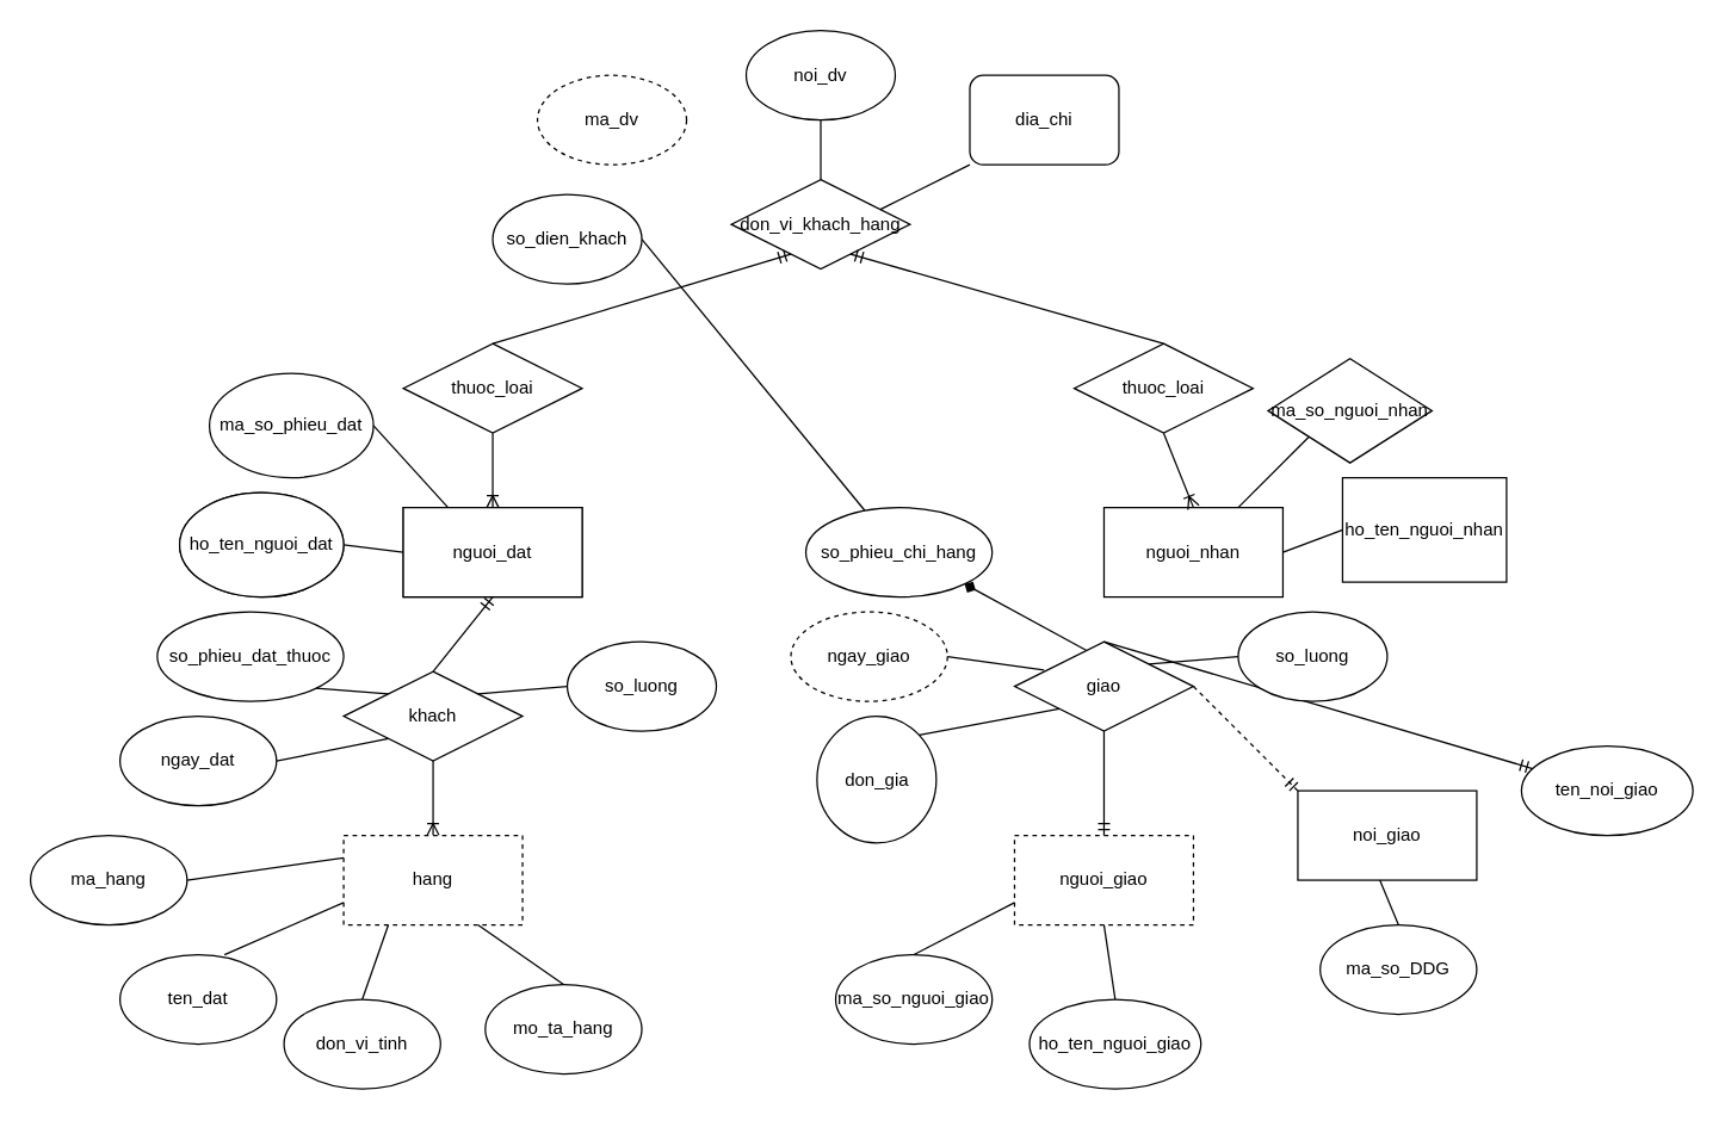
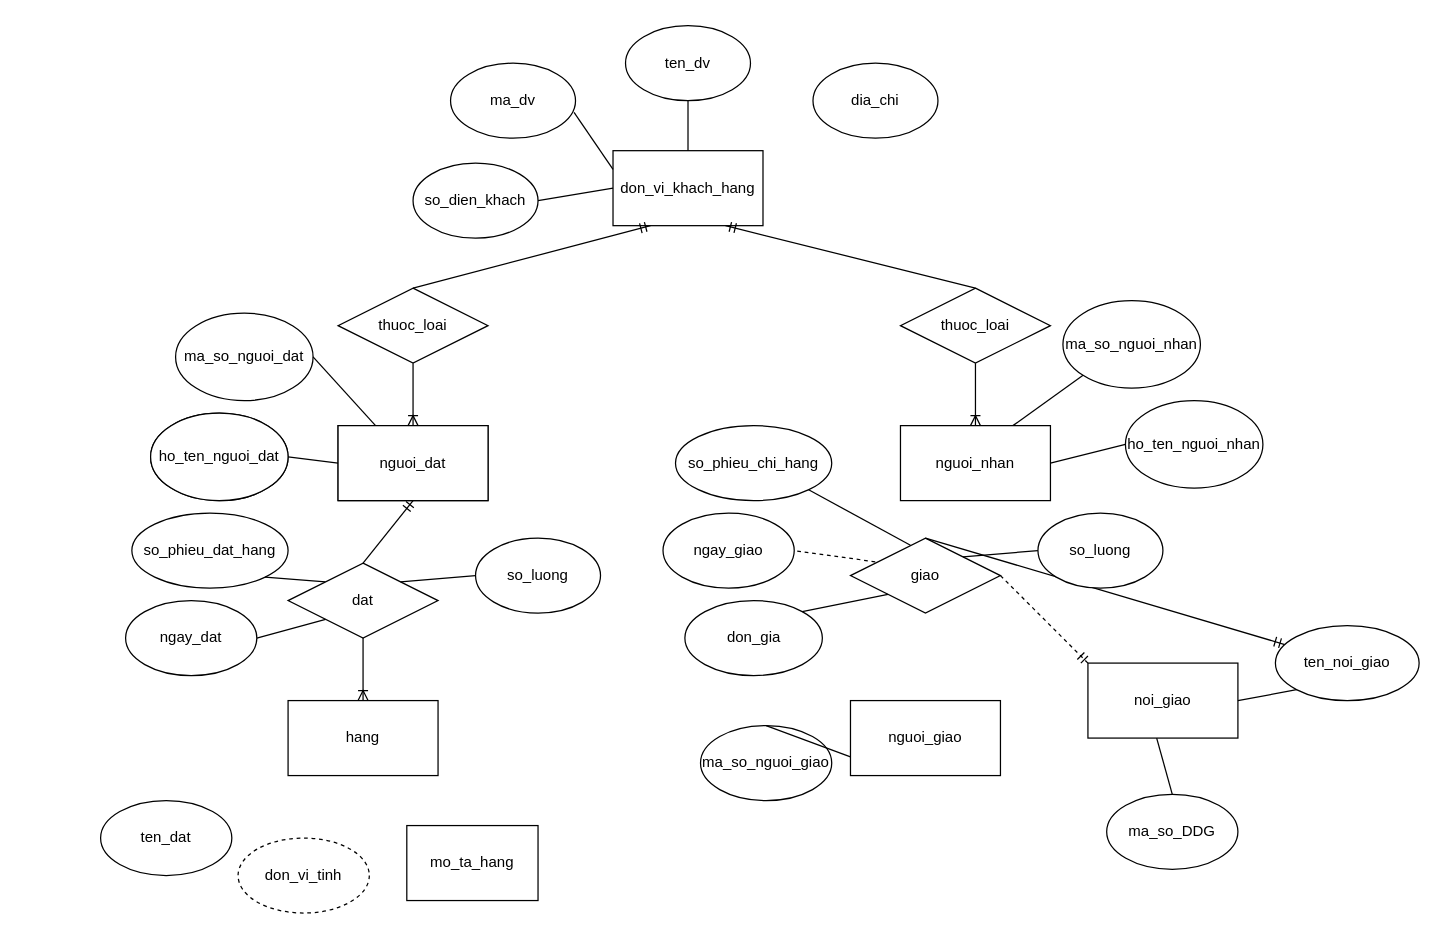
- <mxCell id="4" value="noi_dv" style="ellipse;whiteSpace=wrap;html=1;" vertex="1" parent="1"><mxGeometry x="500" width="100" height="60" as="geometry" y="20" /></mxCell>
+ <mxCell id="4" value="ten_dv" style="ellipse;whiteSpace=wrap;html=1;" vertex="1" parent="1"><mxGeometry x="500" width="100" height="60" as="geometry" y="20" /></mxCell>
- <mxCell id="3" value="ma_dv" style="ellipse;whiteSpace=wrap;html=1;dashed=1;" vertex="1" parent="1"><mxGeometry x="360" y="50" width="100" height="60" as="geometry" /></mxCell>
+ <mxCell id="3" value="ma_dv" style="ellipse;whiteSpace=wrap;html=1;" vertex="1" parent="1"><mxGeometry x="360" y="50" width="100" height="60" as="geometry" /></mxCell>
- <mxCell id="5" value="dia_chi" style="whiteSpace=wrap;html=1;rounded=1;" vertex="1" parent="1"><mxGeometry x="650" y="50" width="100" height="60" as="geometry" /></mxCell>
+ <mxCell id="5" value="dia_chi" style="ellipse;whiteSpace=wrap;html=1;" vertex="1" parent="1"><mxGeometry x="650" y="50" width="100" height="60" as="geometry" /></mxCell>
+ <mxCell id="8" value="" style="endArrow=none;html=1;rounded=0;exitX=0.988;exitY=0.657;exitDx=0;exitDy=0;entryX=0;entryY=0.25;entryDx=0;entryDy=0;exitPerimeter=0;" edge="1" parent="1" source="3" target="2"><mxGeometry width="50" height="50" relative="1" as="geometry"><mxPoint x="440" y="170" as="sourcePoint" /><mxPoint x="500" y="160" as="targetPoint" /><Array as="points" /></mxGeometry></mxCell>
- <mxCell id="10" value="" style="endArrow=none;html=1;rounded=0;exitX=1;exitY=0.25;exitDx=0;exitDy=0;entryX=0;entryY=1;entryDx=0;entryDy=0;" edge="1" parent="1" source="2" target="5"><mxGeometry width="50" height="50" relative="1" as="geometry"><mxPoint x="620" y="120" as="sourcePoint" /><mxPoint x="680" y="110" as="targetPoint" /></mxGeometry></mxCell>
- <mxCell id="2" value="don_vi_khach_hang" style="rhombus;whiteSpace=wrap;html=1;" vertex="1" parent="1"><mxGeometry x="490" y="120" width="120" height="60" as="geometry" /></mxCell>
+ <mxCell id="2" value="don_vi_khach_hang" style="rounded=0;whiteSpace=wrap;html=1;" vertex="1" parent="1"><mxGeometry x="490" y="120" width="120" height="60" as="geometry" /></mxCell>
- <mxCell id="7" value="" style="endArrow=none;html=1;rounded=0;exitX=1;exitY=0.5;exitDx=0;exitDy=0;" edge="1" parent="1" source="6" target="31"><mxGeometry width="50" height="50" relative="1" as="geometry"><mxPoint x="550" y="340" as="sourcePoint" /><mxPoint x="600" y="290" as="targetPoint" /></mxGeometry></mxCell>
+ <mxCell id="7" value="" style="endArrow=none;html=1;rounded=0;exitX=1;exitY=0.5;exitDx=0;exitDy=0;entryX=0;entryY=0.5;entryDx=0;entryDy=0;" edge="1" parent="1" source="6" target="2"><mxGeometry width="50" height="50" relative="1" as="geometry"><mxPoint x="550" y="340" as="sourcePoint" /><mxPoint x="600" y="290" as="targetPoint" /></mxGeometry></mxCell>
- <mxCell id="28" value="ma_so_nguoi_nhan" style="rhombus;whiteSpace=wrap;html=1;" vertex="1" parent="1"><mxGeometry x="850" y="240" width="110" height="70" as="geometry" /></mxCell>
+ <mxCell id="28" value="ma_so_nguoi_nhan" style="ellipse;whiteSpace=wrap;html=1;" vertex="1" parent="1"><mxGeometry x="850" y="240" width="110" height="70" as="geometry" /></mxCell>
- <mxCell id="17" value="ma_so_phieu_dat" style="ellipse;whiteSpace=wrap;html=1;" vertex="1" parent="1"><mxGeometry x="140" y="250" width="110" height="70" as="geometry" /></mxCell>
+ <mxCell id="17" value="ma_so_nguoi_dat" style="ellipse;whiteSpace=wrap;html=1;" vertex="1" parent="1"><mxGeometry x="140" y="250" width="110" height="70" as="geometry" /></mxCell>
- <mxCell id="26" value="ho_ten_nguoi_nhan" style="whiteSpace=wrap;html=1;rounded=0;" vertex="1" parent="1"><mxGeometry x="900" y="320" width="110" height="70" as="geometry" /></mxCell>
+ <mxCell id="26" value="ho_ten_nguoi_nhan" style="ellipse;whiteSpace=wrap;html=1;" vertex="1" parent="1"><mxGeometry x="900" y="320" width="110" height="70" as="geometry" /></mxCell>
- <mxCell id="25" value="nguoi_nhan" style="rounded=0;whiteSpace=wrap;html=1;" vertex="1" parent="1"><mxGeometry x="740" y="340" width="120" height="60" as="geometry" /></mxCell>
+ <mxCell id="25" value="nguoi_nhan" style="rounded=0;whiteSpace=wrap;html=1;" vertex="1" parent="1"><mxGeometry x="720" y="340" width="120" height="60" as="geometry" /></mxCell>
- <mxCell id="35" value="" style="endArrow=diamond;html=1;rounded=0;exitX=0.4;exitY=0.096;exitDx=0;exitDy=0;entryX=1;entryY=1;entryDx=0;entryDy=0;exitPerimeter=0;" edge="1" parent="1" source="29" target="31"><mxGeometry width="50" height="50" relative="1" as="geometry"><mxPoint x="550" y="450" as="sourcePoint" /><mxPoint x="600" y="400" as="targetPoint" /></mxGeometry></mxCell>
+ <mxCell id="35" value="" style="endArrow=none;html=1;rounded=0;exitX=0.4;exitY=0.096;exitDx=0;exitDy=0;entryX=1;entryY=1;entryDx=0;entryDy=0;exitPerimeter=0;" edge="1" parent="1" source="29" target="31"><mxGeometry width="50" height="50" relative="1" as="geometry"><mxPoint x="550" y="450" as="sourcePoint" /><mxPoint x="600" y="400" as="targetPoint" /></mxGeometry></mxCell>
- <mxCell id="39" value="so_phieu_dat_thuoc" style="ellipse;whiteSpace=wrap;html=1;" vertex="1" parent="1"><mxGeometry x="105" y="410" width="125" height="60" as="geometry" /></mxCell>
+ <mxCell id="39" value="so_phieu_dat_hang" style="ellipse;whiteSpace=wrap;html=1;" vertex="1" parent="1"><mxGeometry x="105" y="410" width="125" height="60" as="geometry" /></mxCell>
- <mxCell id="32" value="ngay_giao" style="ellipse;whiteSpace=wrap;html=1;dashed=1;" vertex="1" parent="1"><mxGeometry x="530" y="410" width="105" height="60" as="geometry" /></mxCell>
+ <mxCell id="32" value="ngay_giao" style="ellipse;whiteSpace=wrap;html=1;" vertex="1" parent="1"><mxGeometry x="530" y="410" width="105" height="60" as="geometry" /></mxCell>
- <mxCell id="36" value="" style="endArrow=none;html=1;rounded=0;entryX=1;entryY=0.5;entryDx=0;entryDy=0;exitX=0.165;exitY=0.316;exitDx=0;exitDy=0;exitPerimeter=0;" edge="1" parent="1" source="29" target="32"><mxGeometry width="50" height="50" relative="1" as="geometry"><mxPoint x="280" y="320" as="sourcePoint" /><mxPoint x="310" y="350" as="targetPoint" /><Array as="points" /></mxGeometry></mxCell>
+ <mxCell id="36" value="" style="endArrow=none;html=1;rounded=0;entryX=1;entryY=0.5;entryDx=0;entryDy=0;exitX=0.165;exitY=0.316;exitDx=0;exitDy=0;exitPerimeter=0;dashed=1;" edge="1" parent="1" source="29" target="32"><mxGeometry width="50" height="50" relative="1" as="geometry"><mxPoint x="280" y="320" as="sourcePoint" /><mxPoint x="310" y="350" as="targetPoint" /><Array as="points" /></mxGeometry></mxCell>
- <mxCell id="43" value="khach" style="rhombus;whiteSpace=wrap;html=1;" vertex="1" parent="1"><mxGeometry x="230" y="450" width="120" height="60" as="geometry" /></mxCell>
+ <mxCell id="43" value="dat" style="rhombus;whiteSpace=wrap;html=1;" vertex="1" parent="1"><mxGeometry x="230" y="450" width="120" height="60" as="geometry" /></mxCell>
- <mxCell id="40" value="ngay_dat" style="ellipse;whiteSpace=wrap;html=1;" vertex="1" parent="1"><mxGeometry x="80" y="480" width="105" height="60" as="geometry" /></mxCell>
+ <mxCell id="40" value="ngay_dat" style="ellipse;whiteSpace=wrap;html=1;" vertex="1" parent="1"><mxGeometry x="100" y="480" width="105" height="60" as="geometry" /></mxCell>
- <mxCell id="33" value="don_gia" style="ellipse;whiteSpace=wrap;html=1;" vertex="1" parent="1"><mxGeometry x="547.5" y="480" width="80" height="85" as="geometry" /></mxCell>
+ <mxCell id="33" value="don_gia" style="ellipse;whiteSpace=wrap;html=1;" vertex="1" parent="1"><mxGeometry x="547.5" y="480" width="110" height="60" as="geometry" /></mxCell>
- <mxCell id="50" value="" style="fontSize=12;html=1;endArrow=ERmandOne;rounded=0;entryX=0.5;entryY=0;entryDx=0;entryDy=0;exitX=0.5;exitY=1;exitDx=0;exitDy=0;" edge="1" parent="1" source="29" target="49"><mxGeometry x="0.106" y="-31" width="100" height="100" relative="1" as="geometry"><mxPoint x="750" y="440" as="sourcePoint" /><mxPoint x="760" y="410" as="targetPoint" /><mxPoint as="offset" /></mxGeometry></mxCell>
+ <mxCell id="68" value="" style="endArrow=none;html=1;rounded=0;entryX=0;entryY=1;entryDx=0;entryDy=0;exitX=1;exitY=0.5;exitDx=0;exitDy=0;" edge="1" parent="1" target="66" source="63"><mxGeometry width="50" height="50" relative="1" as="geometry"><mxPoint x="985" y="605" as="sourcePoint" /><mxPoint x="642.5" y="665" as="targetPoint" /><Array as="points" /></mxGeometry></mxCell>
- <mxCell id="55" value="" style="endArrow=none;html=1;rounded=0;entryX=1;entryY=0.5;entryDx=0;entryDy=0;exitX=0;exitY=0.25;exitDx=0;exitDy=0;" edge="1" parent="1" source="48" target="51"><mxGeometry width="50" height="50" relative="1" as="geometry"><mxPoint x="270" y="505" as="sourcePoint" /><mxPoint x="195" y="520" as="targetPoint" /><Array as="points" /></mxGeometry></mxCell>
- <mxCell id="51" value="ma_hang" style="ellipse;whiteSpace=wrap;html=1;" vertex="1" parent="1"><mxGeometry x="20" y="560" width="105" height="60" as="geometry" /></mxCell>
- <mxCell id="48" value="hang" style="rounded=0;whiteSpace=wrap;html=1;dashed=1;" vertex="1" parent="1"><mxGeometry x="230" y="560" width="120" height="60" as="geometry" /></mxCell>
+ <mxCell id="48" value="hang" style="rounded=0;whiteSpace=wrap;html=1;" vertex="1" parent="1"><mxGeometry x="230" y="560" width="120" height="60" as="geometry" /></mxCell>
- <mxCell id="49" value="nguoi_giao" style="rounded=0;whiteSpace=wrap;html=1;dashed=1;" vertex="1" parent="1"><mxGeometry x="680" y="560" width="120" height="60" as="geometry" /></mxCell>
+ <mxCell id="49" value="nguoi_giao" style="rounded=0;whiteSpace=wrap;html=1;" vertex="1" parent="1"><mxGeometry x="680" y="560" width="120" height="60" as="geometry" /></mxCell>
- <mxCell id="56" value="" style="endArrow=none;html=1;rounded=0;exitX=0;exitY=0.75;exitDx=0;exitDy=0;entryX=0.667;entryY=0;entryDx=0;entryDy=0;entryPerimeter=0;" edge="1" parent="1" source="48" target="52"><mxGeometry width="50" height="50" relative="1" as="geometry"><mxPoint x="280" y="515" as="sourcePoint" /><mxPoint x="205" y="530" as="targetPoint" /><Array as="points" /></mxGeometry></mxCell>
- <mxCell id="58" value="" style="endArrow=none;html=1;rounded=0;entryX=0.5;entryY=0;entryDx=0;entryDy=0;exitX=0.75;exitY=1;exitDx=0;exitDy=0;" edge="1" parent="1" source="48" target="54"><mxGeometry width="50" height="50" relative="1" as="geometry"><mxPoint x="300" y="535" as="sourcePoint" /><mxPoint x="225" y="550" as="targetPoint" /><Array as="points" /></mxGeometry></mxCell>
- <mxCell id="62" value="" style="endArrow=none;html=1;rounded=0;entryX=0.5;entryY=0;entryDx=0;entryDy=0;exitX=0.5;exitY=1;exitDx=0;exitDy=0;" edge="1" parent="1" source="49" target="60"><mxGeometry width="50" height="50" relative="1" as="geometry"><mxPoint x="340" y="640" as="sourcePoint" /><mxPoint x="397.5" y="680" as="targetPoint" /><Array as="points" /></mxGeometry></mxCell>
- <mxCell id="57" value="" style="endArrow=none;html=1;rounded=0;entryX=0.5;entryY=0;entryDx=0;entryDy=0;exitX=0.25;exitY=1;exitDx=0;exitDy=0;" edge="1" parent="1" source="48" target="53"><mxGeometry width="50" height="50" relative="1" as="geometry"><mxPoint x="260" y="630" as="sourcePoint" /><mxPoint x="215" y="540" as="targetPoint" /><Array as="points" /></mxGeometry></mxCell>
- <mxCell id="65" value="ma_so_DDG" style="ellipse;whiteSpace=wrap;html=1;" vertex="1" parent="1"><mxGeometry x="885" y="620" width="105" height="60" as="geometry" /></mxCell>
+ <mxCell id="65" value="ma_so_DDG" style="ellipse;whiteSpace=wrap;html=1;" vertex="1" parent="1"><mxGeometry x="885" y="635" width="105" height="60" as="geometry" /></mxCell>
- <mxCell id="59" value="ma_so_nguoi_giao" style="ellipse;whiteSpace=wrap;html=1;" vertex="1" parent="1"><mxGeometry x="560" y="640" width="105" height="60" as="geometry" /></mxCell>
+ <mxCell id="59" value="ma_so_nguoi_giao" style="ellipse;whiteSpace=wrap;html=1;" vertex="1" parent="1"><mxGeometry x="560" y="580" width="105" height="60" as="geometry" /></mxCell>
- <mxCell id="54" value="mo_ta_hang" style="ellipse;whiteSpace=wrap;html=1;" vertex="1" parent="1"><mxGeometry x="325" y="660" width="105" height="60" as="geometry" /></mxCell>
+ <mxCell id="54" value="mo_ta_hang" style="whiteSpace=wrap;html=1;rounded=0;" vertex="1" parent="1"><mxGeometry x="325" y="660" width="105" height="60" as="geometry" /></mxCell>
- <mxCell id="53" value="don_vi_tinh" style="ellipse;whiteSpace=wrap;html=1;" vertex="1" parent="1"><mxGeometry x="190" y="670" width="105" height="60" as="geometry" /></mxCell>
+ <mxCell id="53" value="don_vi_tinh" style="ellipse;whiteSpace=wrap;html=1;dashed=1;" vertex="1" parent="1"><mxGeometry x="190" y="670" width="105" height="60" as="geometry" /></mxCell>
- <mxCell id="60" value="ho_ten_nguoi_giao" style="ellipse;whiteSpace=wrap;html=1;" vertex="1" parent="1"><mxGeometry x="690" y="670" width="115" height="60" as="geometry" /></mxCell>
